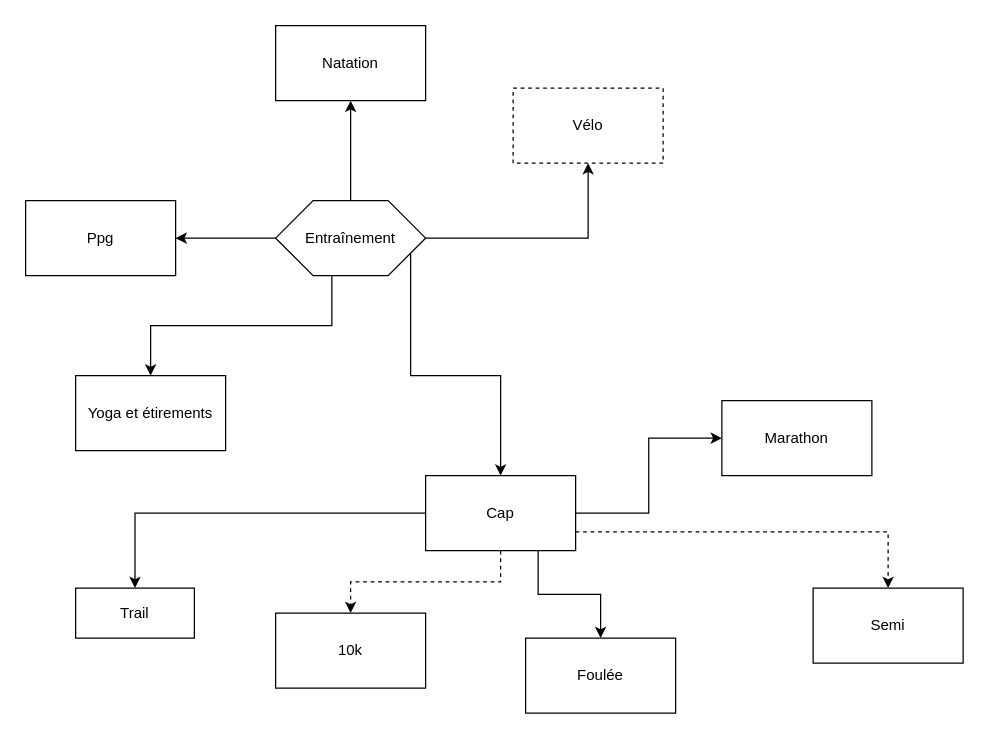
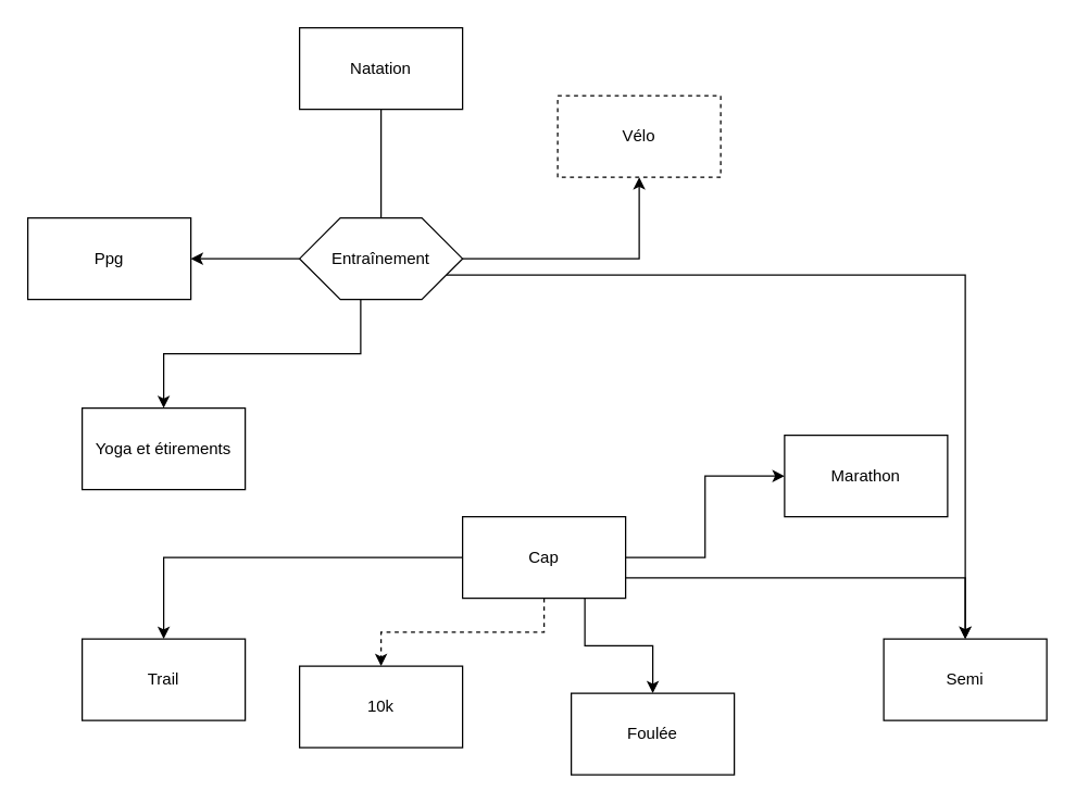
- <mxCell id="4" value="" style="edgeStyle=orthogonalEdgeStyle;rounded=0;orthogonalLoop=1;jettySize=auto;html=1;" parent="1" source="7" target="10" edge="1"><mxGeometry relative="1" as="geometry" /></mxCell>
+ <mxCell id="4" value="" style="edgeStyle=orthogonalEdgeStyle;rounded=0;orthogonalLoop=1;jettySize=auto;html=1;endArrow=none;" parent="1" source="7" target="10" edge="1"><mxGeometry relative="1" as="geometry" /></mxCell>
- <mxCell id="2" value="" style="edgeStyle=orthogonalEdgeStyle;rounded=0;orthogonalLoop=1;jettySize=auto;html=1;exitX=1;exitY=0.75;exitDx=0;exitDy=0;" parent="1" source="7" target="16" edge="1"><mxGeometry relative="1" as="geometry" /></mxCell>
+ <mxCell id="2" value="" style="edgeStyle=orthogonalEdgeStyle;rounded=0;orthogonalLoop=1;jettySize=auto;html=1;exitX=1;exitY=0.75;exitDx=0;exitDy=0;" parent="1" source="7" target="19" edge="1"><mxGeometry relative="1" as="geometry" /></mxCell>
- <mxCell id="13" value="" style="edgeStyle=orthogonalEdgeStyle;rounded=0;orthogonalLoop=1;jettySize=auto;html=1;exitX=1;exitY=0.75;exitDx=0;exitDy=0;dashed=1;" parent="1" source="16" target="19" edge="1"><mxGeometry relative="1" as="geometry"><mxPoint x="460" y="450" as="sourcePoint" /></mxGeometry></mxCell>
+ <mxCell id="13" value="" style="edgeStyle=orthogonalEdgeStyle;rounded=0;orthogonalLoop=1;jettySize=auto;html=1;exitX=1;exitY=0.75;exitDx=0;exitDy=0;" parent="1" source="16" target="19" edge="1"><mxGeometry relative="1" as="geometry"><mxPoint x="460" y="450" as="sourcePoint" /></mxGeometry></mxCell>
- <mxCell id="17" value="Trail" style="rounded=0;whiteSpace=wrap;html=1;" parent="1" vertex="1"><mxGeometry x="60" y="470" width="95" height="40" as="geometry" /></mxCell>
+ <mxCell id="17" value="Trail" style="rounded=0;whiteSpace=wrap;html=1;" parent="1" vertex="1"><mxGeometry x="60" y="470" width="120" height="60" as="geometry" /></mxCell>
